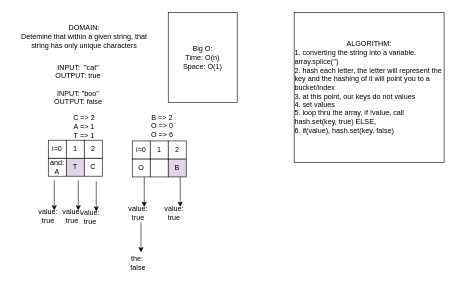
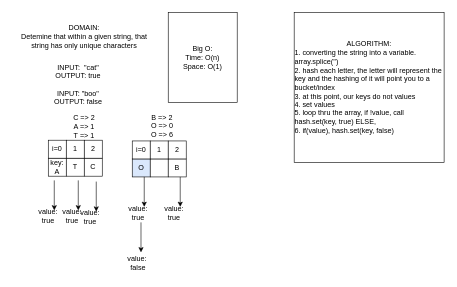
- <mxCell id="4" value="and: A" style="rounded=0;whiteSpace=wrap;html=1;" vertex="1" parent="1"><mxGeometry x="80" y="263" width="30" height="30" as="geometry" /></mxCell>
+ <mxCell id="4" value="key: A" style="rounded=0;whiteSpace=wrap;html=1;" vertex="1" parent="1"><mxGeometry x="80" y="263" width="30" height="30" as="geometry" /></mxCell>
- <mxCell id="5" value="T" style="rounded=0;whiteSpace=wrap;html=1;fillColor=#e1d5e7;" vertex="1" parent="1"><mxGeometry x="110" y="263" width="30" height="30" as="geometry" /></mxCell>
+ <mxCell id="5" value="T" style="rounded=0;whiteSpace=wrap;html=1;" vertex="1" parent="1"><mxGeometry x="110" y="263" width="30" height="30" as="geometry" /></mxCell>
- <mxCell id="8" value="O" style="rounded=0;whiteSpace=wrap;html=1;" vertex="1" parent="1"><mxGeometry x="220" y="264.25" width="30" height="30" as="geometry" /></mxCell>
+ <mxCell id="8" value="O" style="rounded=0;whiteSpace=wrap;html=1;fillColor=#dae8fc;" vertex="1" parent="1"><mxGeometry x="220" y="264.25" width="30" height="30" as="geometry" /></mxCell>
- <mxCell id="10" value="B" style="rounded=0;whiteSpace=wrap;html=1;fillColor=#e1d5e7;" vertex="1" parent="1"><mxGeometry x="280" y="264.25" width="30" height="30" as="geometry" /></mxCell>
+ <mxCell id="10" value="B" style="rounded=0;whiteSpace=wrap;html=1;" vertex="1" parent="1"><mxGeometry x="280" y="264.25" width="30" height="30" as="geometry" /></mxCell>
- <mxCell id="28" value="the:&amp;nbsp;&lt;br&gt;false" style="text;html=1;strokeColor=none;fillColor=none;align=center;verticalAlign=middle;whiteSpace=wrap;rounded=0;" vertex="1" parent="1"><mxGeometry x="210" y="420" width="40" height="35.75" as="geometry" /></mxCell>
+ <mxCell id="28" value="value:&amp;nbsp;&lt;br&gt;false" style="text;html=1;strokeColor=none;fillColor=none;align=center;verticalAlign=middle;whiteSpace=wrap;rounded=0;" vertex="1" parent="1"><mxGeometry x="210" y="420" width="40" height="35.75" as="geometry" /></mxCell>
